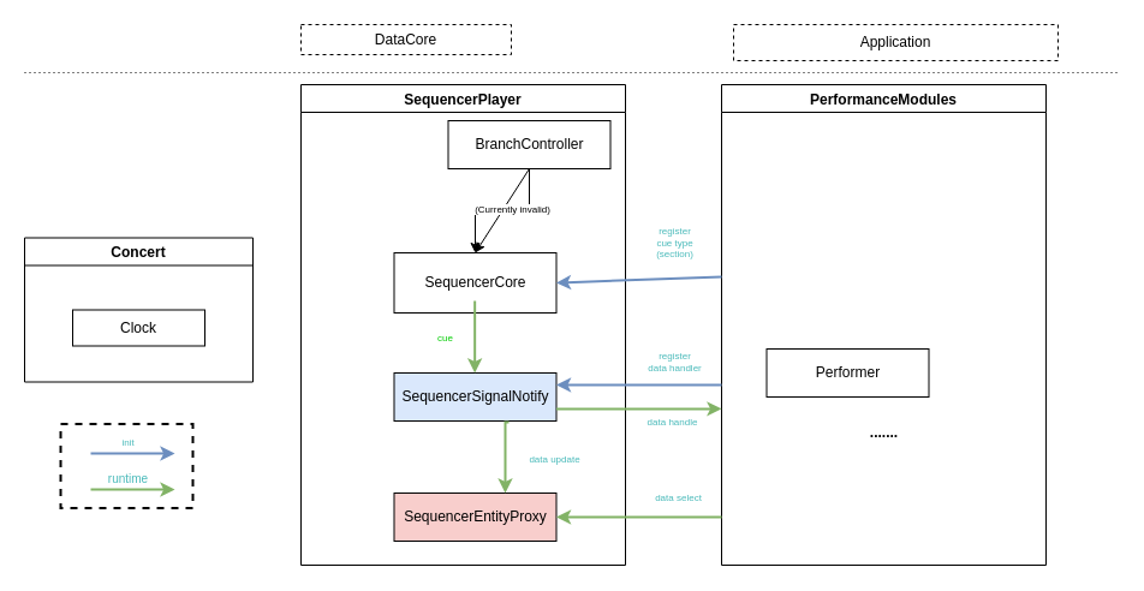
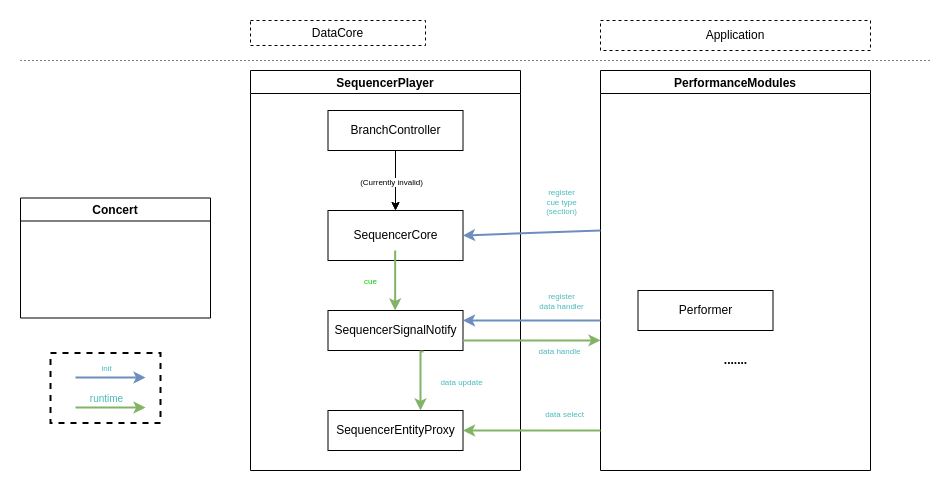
- <mxCell id="16" value="Application" style="rounded=0;whiteSpace=wrap;html=1;dashed=1;" parent="1" vertex="1"><mxGeometry x="610" y="20" width="270" height="30" as="geometry" /></mxCell>
+ <mxCell id="16" value="Application" style="rounded=0;whiteSpace=wrap;html=1;dashed=1;" parent="1" vertex="1"><mxGeometry x="600" y="20" width="270" height="30" as="geometry" /></mxCell>
- <mxCell id="4" value="BranchController" style="rounded=0;whiteSpace=wrap;html=1;direction=west;" parent="2" vertex="1"><mxGeometry x="122.5" y="30" width="135" height="40" as="geometry" /></mxCell>
+ <mxCell id="4" value="BranchController" style="rounded=0;whiteSpace=wrap;html=1;direction=west;" parent="2" vertex="1"><mxGeometry x="77.5" y="40" width="135" height="40" as="geometry" /></mxCell>
- <mxCell id="19" value="Clock" style="rounded=0;whiteSpace=wrap;html=1;" parent="18" vertex="1"><mxGeometry x="40" y="60" width="110" height="30" as="geometry" /></mxCell>
- <mxCell id="6" value="SequencerSignalNotify" style="rounded=0;whiteSpace=wrap;html=1;direction=west;fillColor=#dae8fc;" parent="2" vertex="1"><mxGeometry x="77.5" y="240" width="135" height="40" as="geometry" /></mxCell>
+ <mxCell id="6" value="SequencerSignalNotify" style="rounded=0;whiteSpace=wrap;html=1;direction=west;" parent="2" vertex="1"><mxGeometry x="77.5" y="240" width="135" height="40" as="geometry" /></mxCell>
- <mxCell id="11" value="SequencerEntityProxy" style="rounded=0;direction=west;whiteSpace=wrap;html=1;fillColor=#f8cecc;" vertex="1" parent="2"><mxGeometry x="77.5" y="340" width="135" height="40" as="geometry" /></mxCell>
+ <mxCell id="11" value="SequencerEntityProxy" style="rounded=0;direction=west;whiteSpace=wrap;html=1;" vertex="1" parent="2"><mxGeometry x="77.5" y="340" width="135" height="40" as="geometry" /></mxCell>
